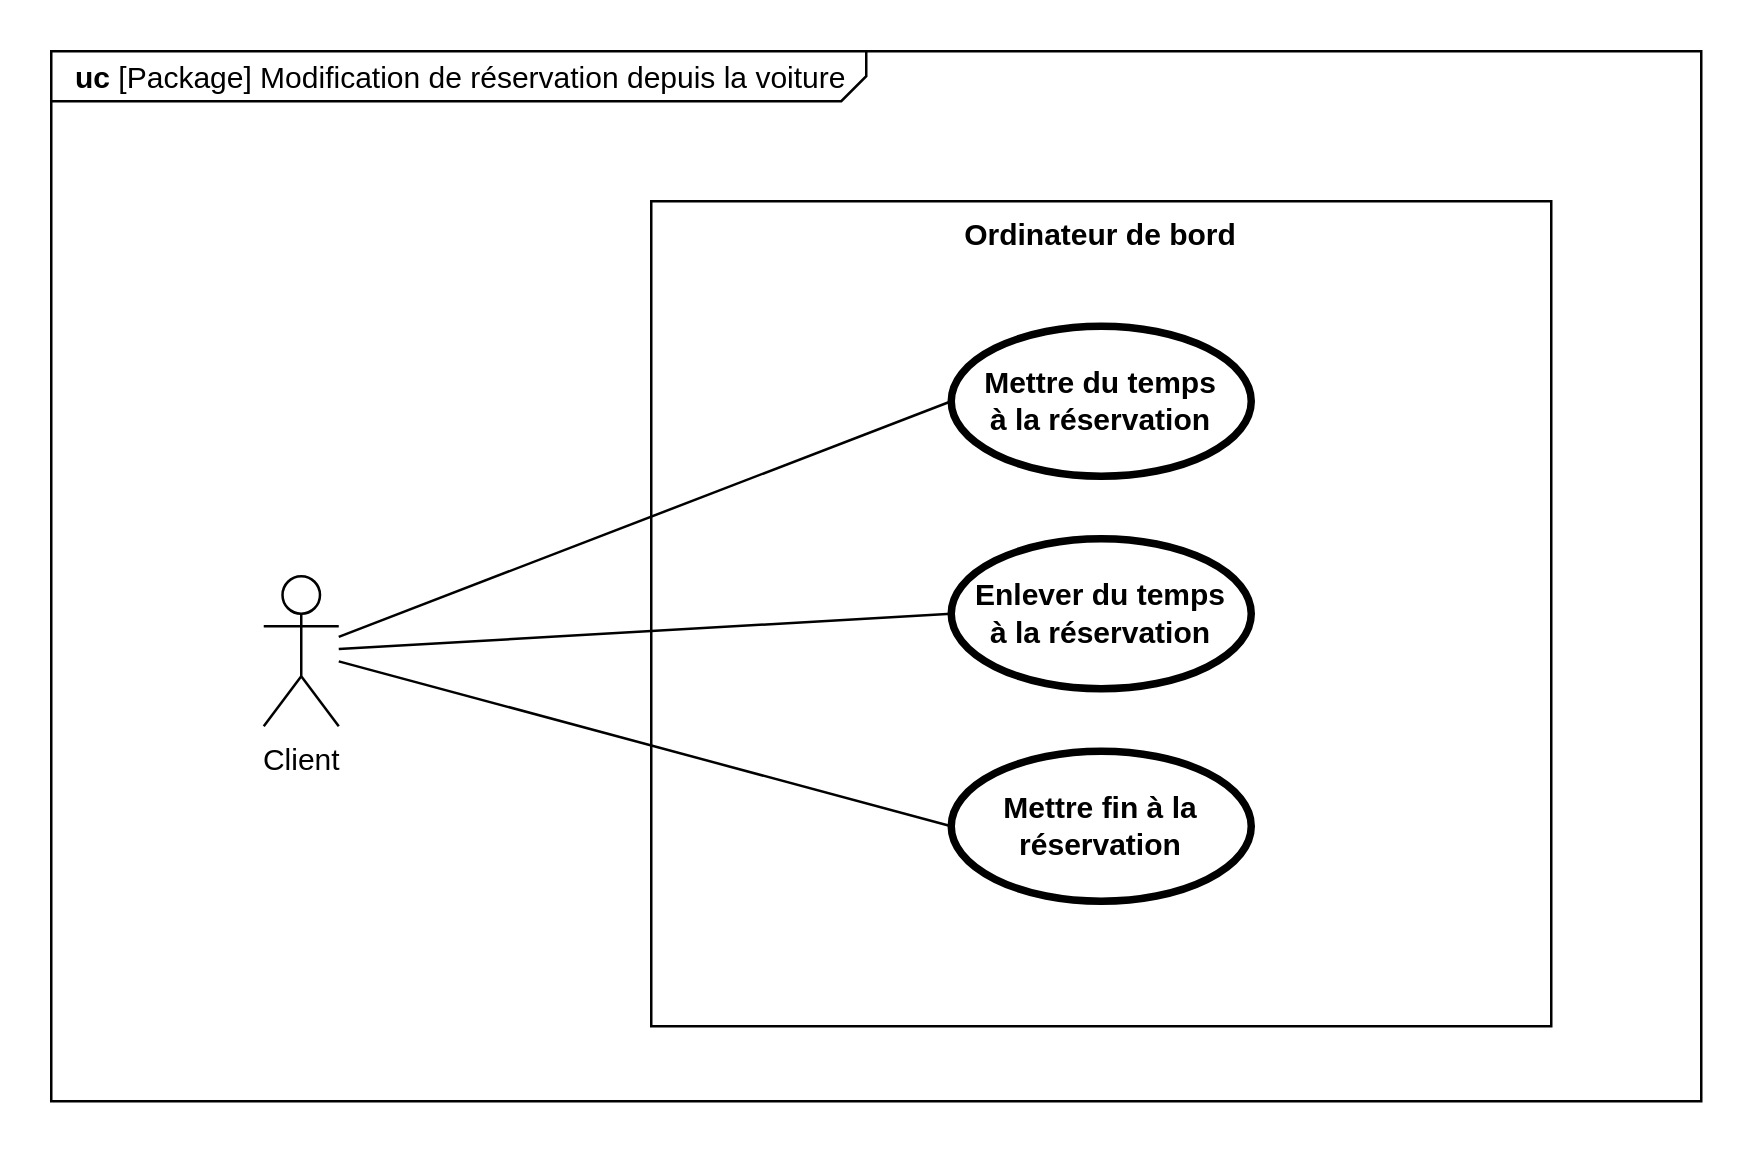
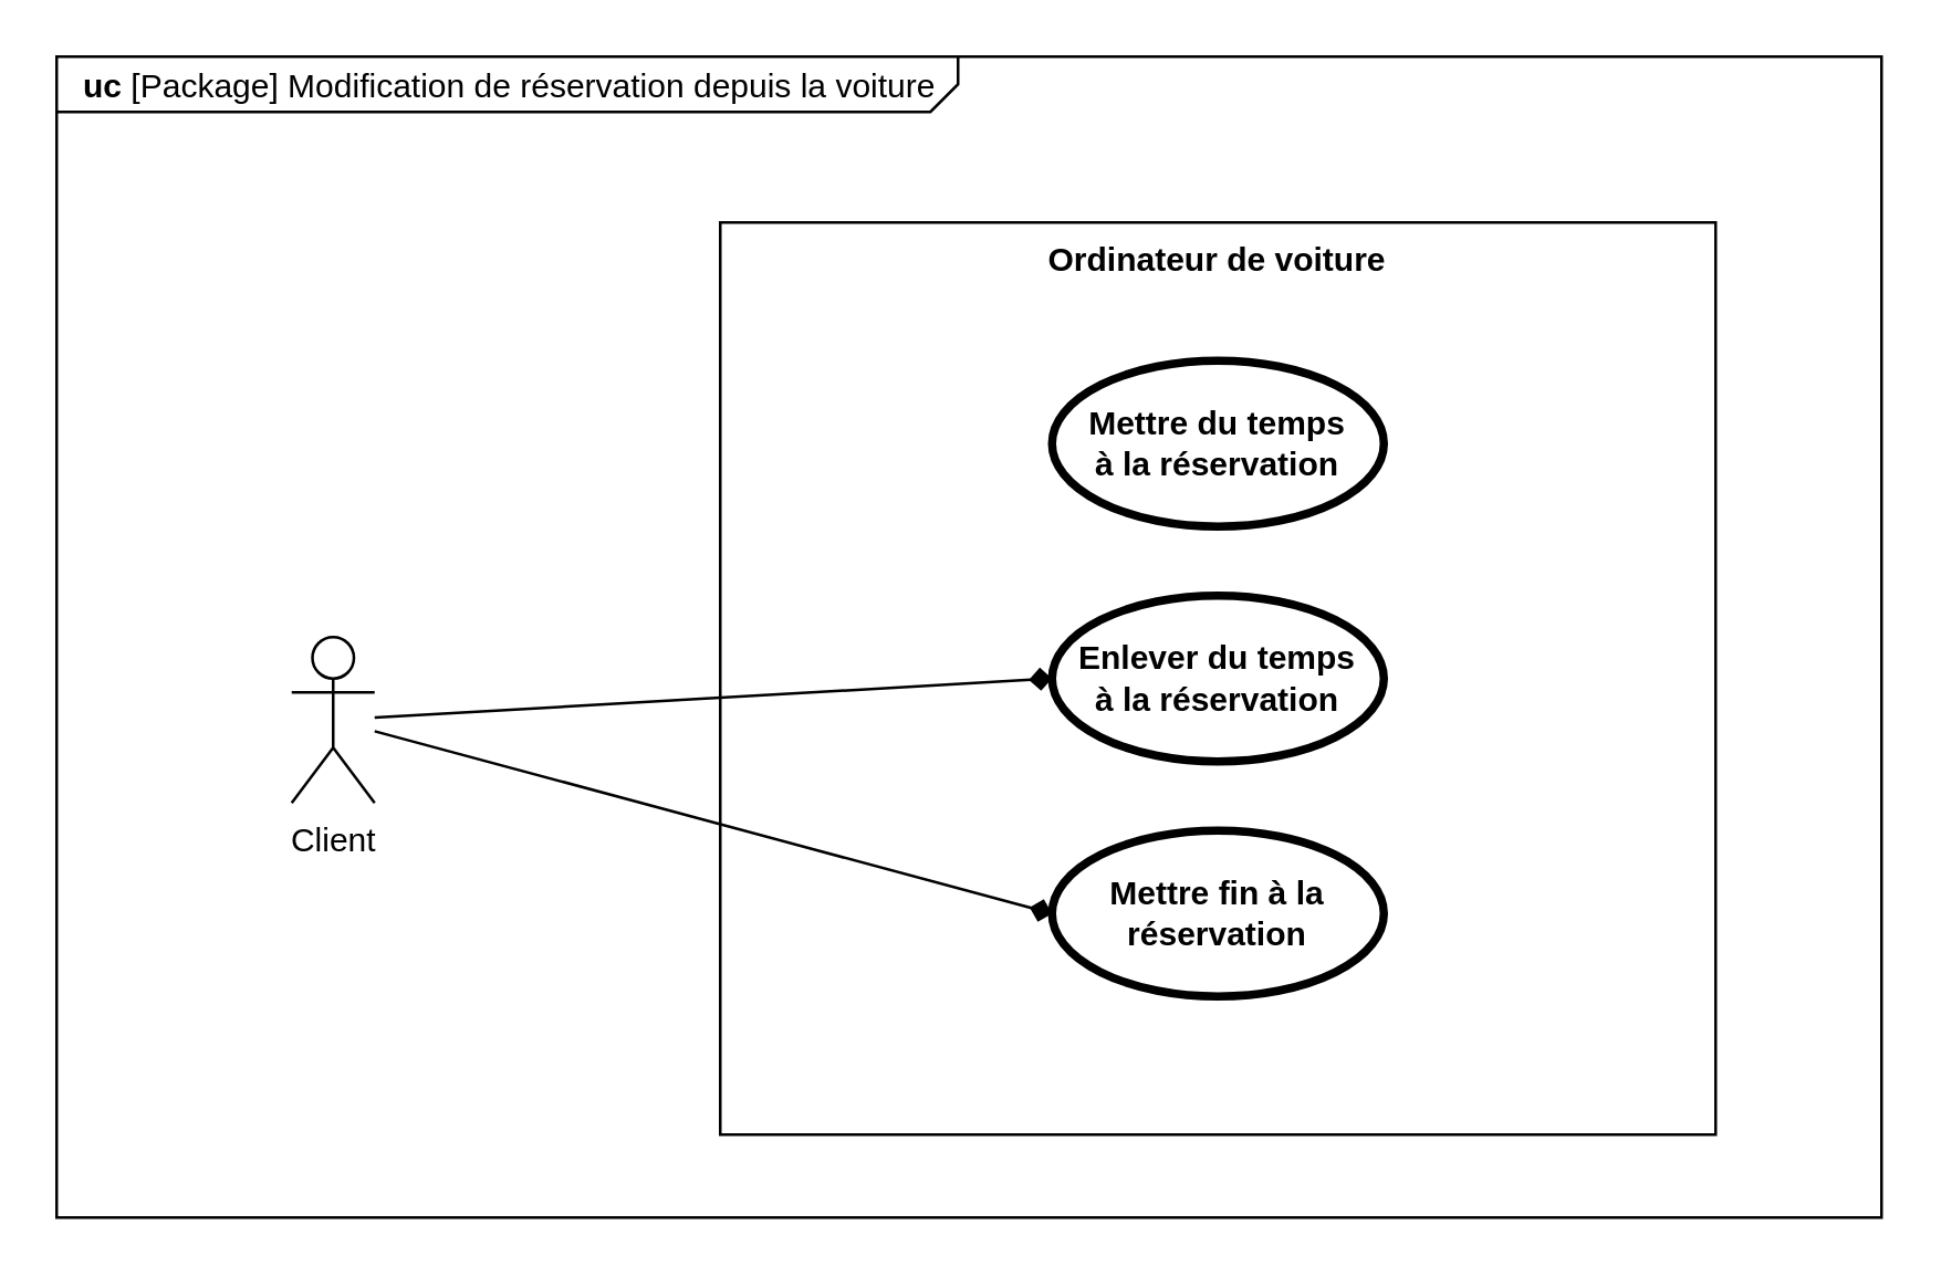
- <mxCell id="3" value="Ordinateur de bord" style="shape=rect;html=1;verticalAlign=top;fontStyle=1;whiteSpace=wrap;align=center;" vertex="1" parent="1"><mxGeometry x="260" y="80" width="360" height="330" as="geometry" /></mxCell>
+ <mxCell id="3" value="Ordinateur de voiture" style="shape=rect;html=1;verticalAlign=top;fontStyle=1;whiteSpace=wrap;align=center;" vertex="1" parent="1"><mxGeometry x="260" y="80" width="360" height="330" as="geometry" /></mxCell>
- <mxCell id="5" value="" style="edgeStyle=none;html=1;endArrow=none;verticalAlign=bottom;entryX=0;entryY=0.5;entryDx=0;entryDy=0;" edge="1" parent="1" source="4" target="6"><mxGeometry width="160" relative="1" as="geometry"><mxPoint x="220" y="300" as="sourcePoint" /><mxPoint x="250" y="200" as="targetPoint" /></mxGeometry></mxCell>
- <mxCell id="9" value="" style="edgeStyle=none;html=1;endArrow=none;verticalAlign=bottom;entryX=0;entryY=0.5;entryDx=0;entryDy=0;" edge="1" parent="1" source="4" target="7"><mxGeometry width="160" relative="1" as="geometry"><mxPoint x="220" y="300" as="sourcePoint" /><mxPoint x="380" y="300" as="targetPoint" /></mxGeometry></mxCell>
+ <mxCell id="9" value="" style="edgeStyle=none;html=1;endArrow=diamond;verticalAlign=bottom;entryX=0;entryY=0.5;entryDx=0;entryDy=0;" edge="1" parent="1" source="4" target="7"><mxGeometry width="160" relative="1" as="geometry"><mxPoint x="220" y="300" as="sourcePoint" /><mxPoint x="380" y="300" as="targetPoint" /></mxGeometry></mxCell>
- <mxCell id="10" value="" style="edgeStyle=none;html=1;endArrow=none;verticalAlign=bottom;entryX=0;entryY=0.5;entryDx=0;entryDy=0;" edge="1" parent="1" source="4" target="8"><mxGeometry width="160" relative="1" as="geometry"><mxPoint x="220" y="300" as="sourcePoint" /><mxPoint x="380" y="300" as="targetPoint" /></mxGeometry></mxCell>
+ <mxCell id="10" value="" style="edgeStyle=none;html=1;endArrow=diamond;verticalAlign=bottom;entryX=0;entryY=0.5;entryDx=0;entryDy=0;" edge="1" parent="1" source="4" target="8"><mxGeometry width="160" relative="1" as="geometry"><mxPoint x="220" y="300" as="sourcePoint" /><mxPoint x="380" y="300" as="targetPoint" /></mxGeometry></mxCell>
